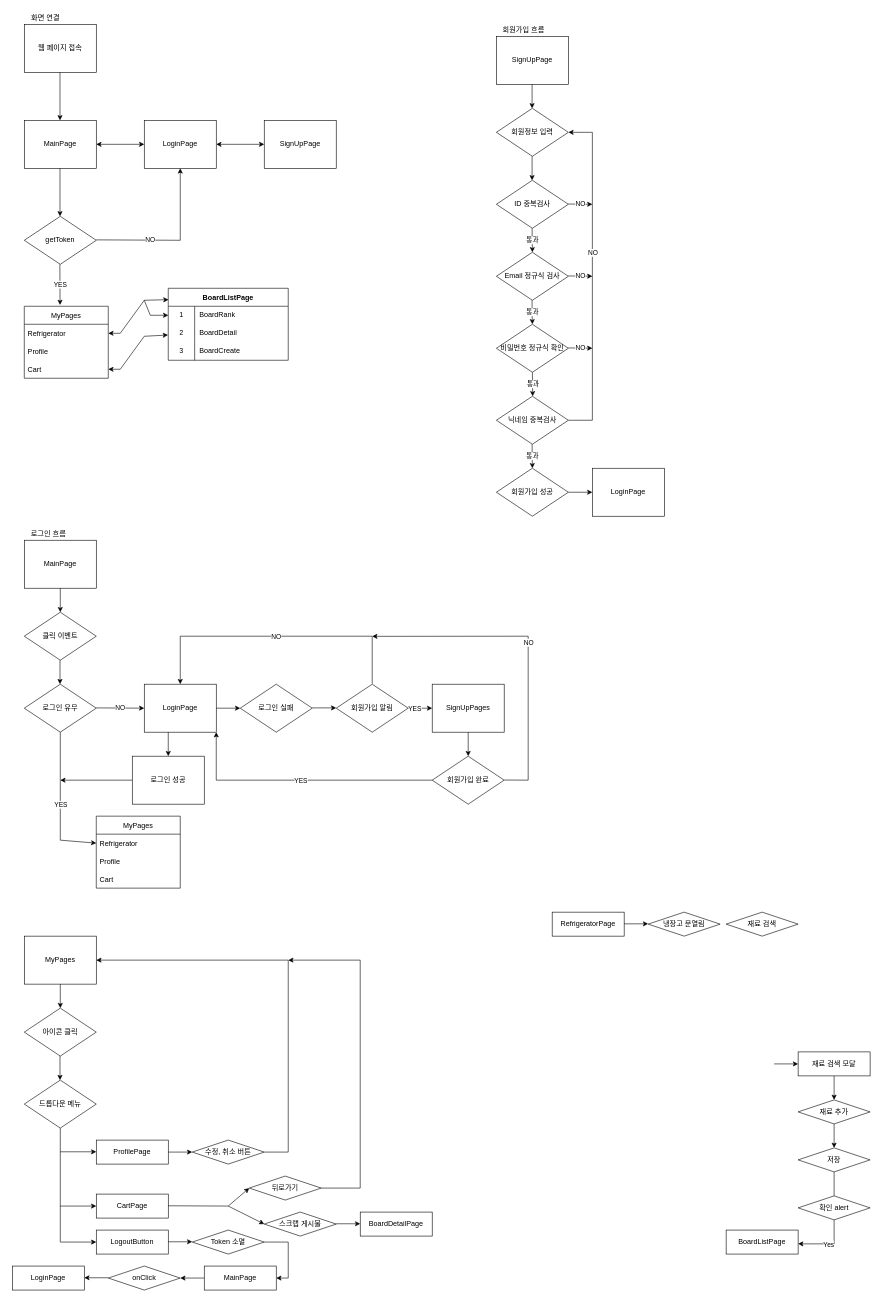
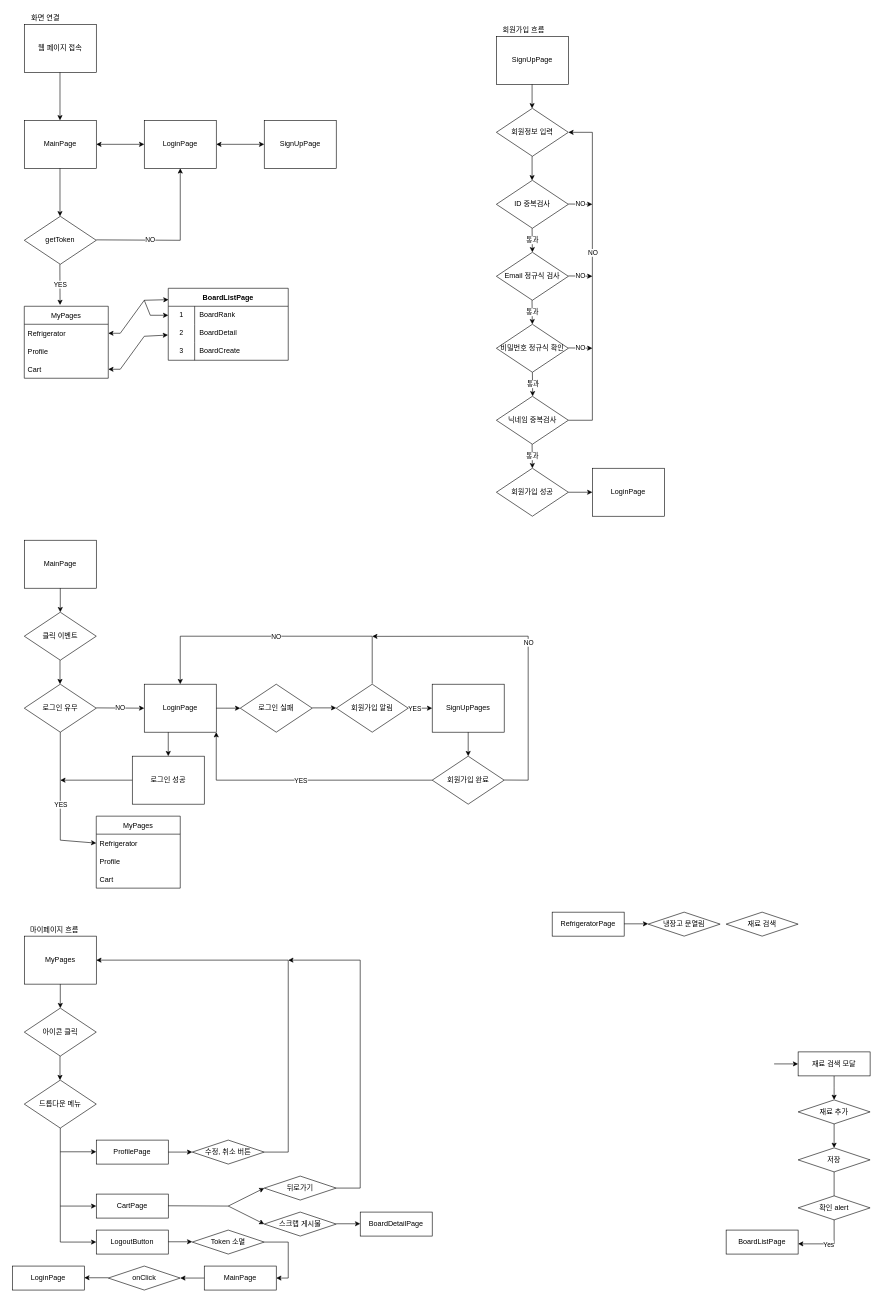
- <mxCell id="66" value="로그인 흐름" style="text;html=1;align=center;verticalAlign=middle;resizable=0;points=[];autosize=1;strokeColor=none;fillColor=none;fontFamily=Helvetica;" parent="1" vertex="1"><mxGeometry x="40" y="880" width="80" height="20" as="geometry" /></mxCell>
+ <mxCell id="96" value="마이페이지 흐름" style="text;html=1;align=center;verticalAlign=middle;resizable=0;points=[];autosize=1;strokeColor=none;fillColor=none;fontFamily=Helvetica;" vertex="1" parent="1"><mxGeometry x="40" y="1540" width="100" height="20" as="geometry" /></mxCell>
- <mxCell id="110" value="뒤로가기" style="rhombus;whiteSpace=wrap;html=1;fontFamily=Helvetica;" vertex="1" parent="1"><mxGeometry x="415" y="1960" width="120" height="40" as="geometry" /></mxCell>
+ <mxCell id="110" value="뒤로가기" style="rhombus;whiteSpace=wrap;html=1;fontFamily=Helvetica;" vertex="1" parent="1"><mxGeometry x="440" y="1960" width="120" height="40" as="geometry" /></mxCell>
